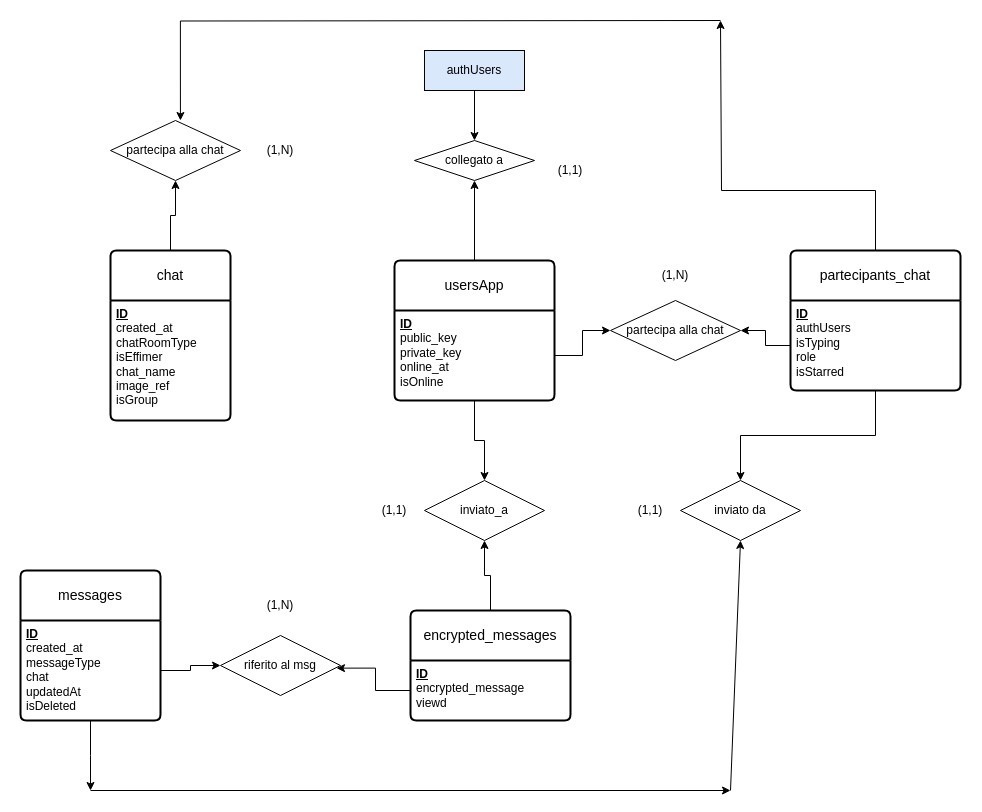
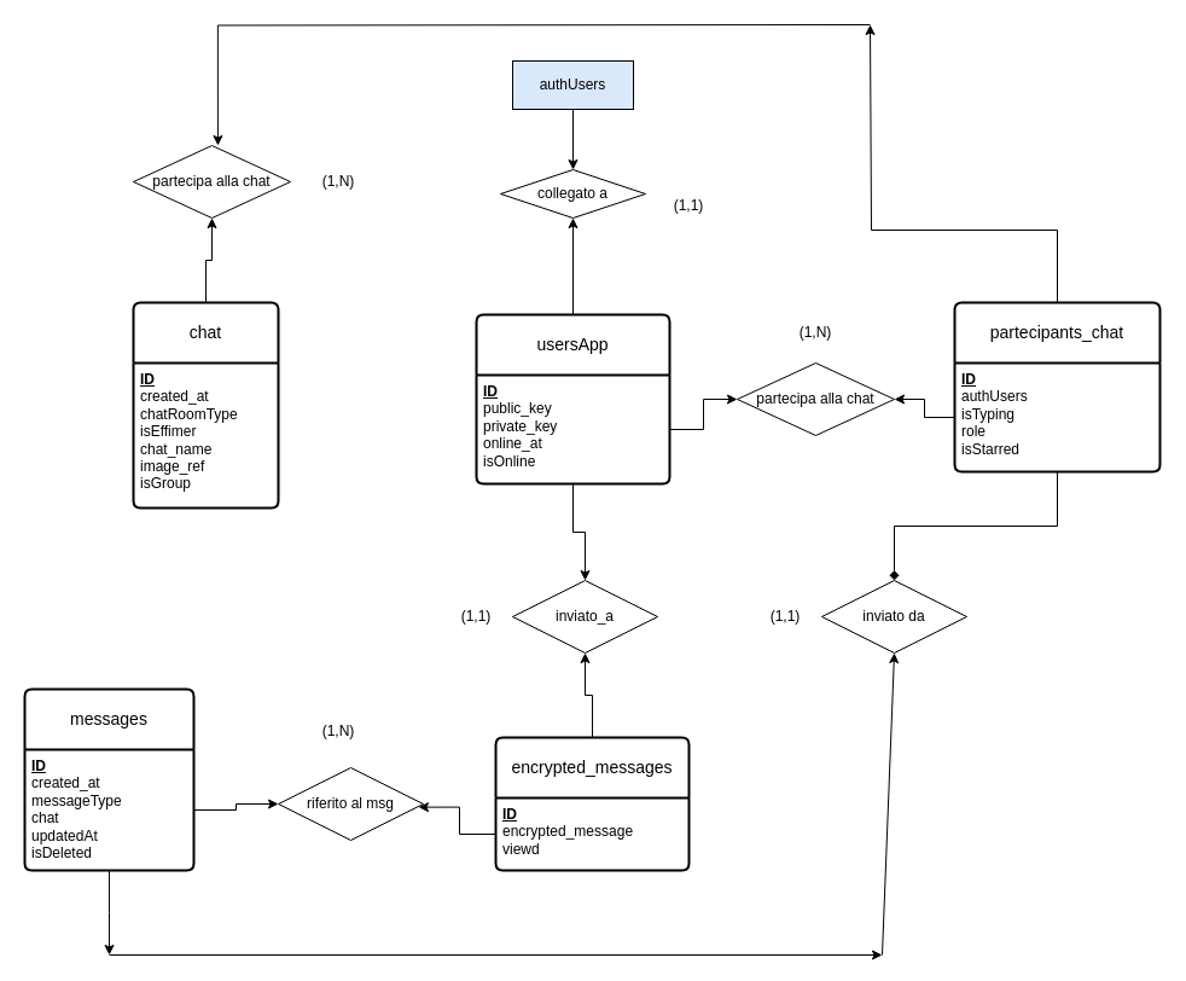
- <mxCell id="27" style="edgeStyle=orthogonalEdgeStyle;rounded=0;orthogonalLoop=1;jettySize=auto;html=1;" edge="1" parent="1" source="7" target="26"><mxGeometry relative="1" as="geometry" /></mxCell>
+ <mxCell id="27" style="edgeStyle=orthogonalEdgeStyle;rounded=0;orthogonalLoop=1;jettySize=auto;html=1;endArrow=diamond;" edge="1" parent="1" source="7" target="26"><mxGeometry relative="1" as="geometry" /></mxCell>
- <mxCell id="23" value="riferito al msg" style="shape=rhombus;perimeter=rhombusPerimeter;whiteSpace=wrap;html=1;align=center;" vertex="1" parent="1"><mxGeometry x="220" y="635" width="120" height="60" as="geometry" /></mxCell>
+ <mxCell id="23" value="riferito al msg" style="shape=rhombus;perimeter=rhombusPerimeter;whiteSpace=wrap;html=1;align=center;" vertex="1" parent="1"><mxGeometry x="230" y="635" width="120" height="60" as="geometry" /></mxCell>
